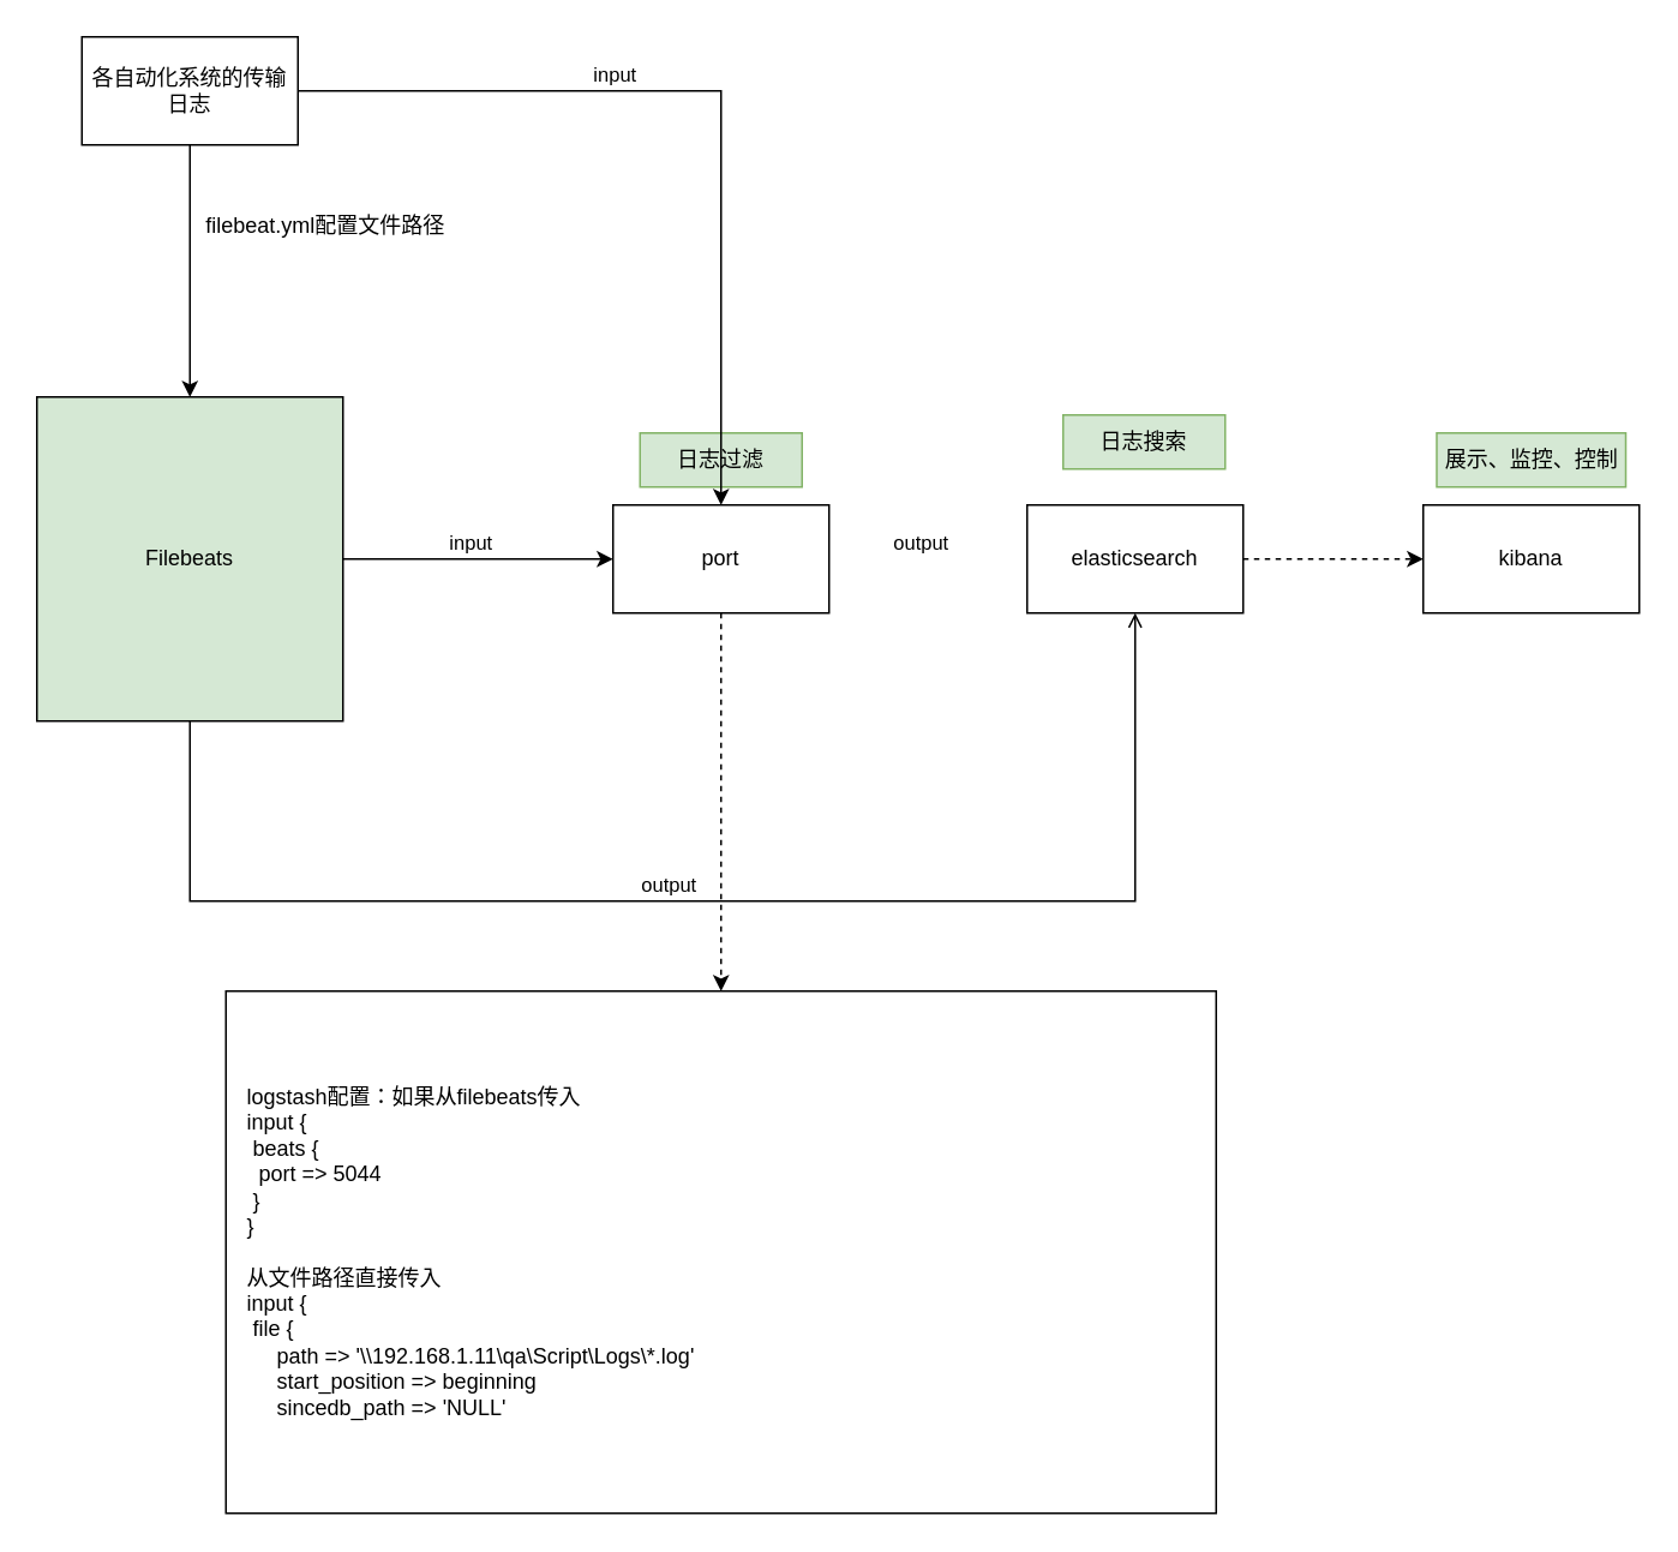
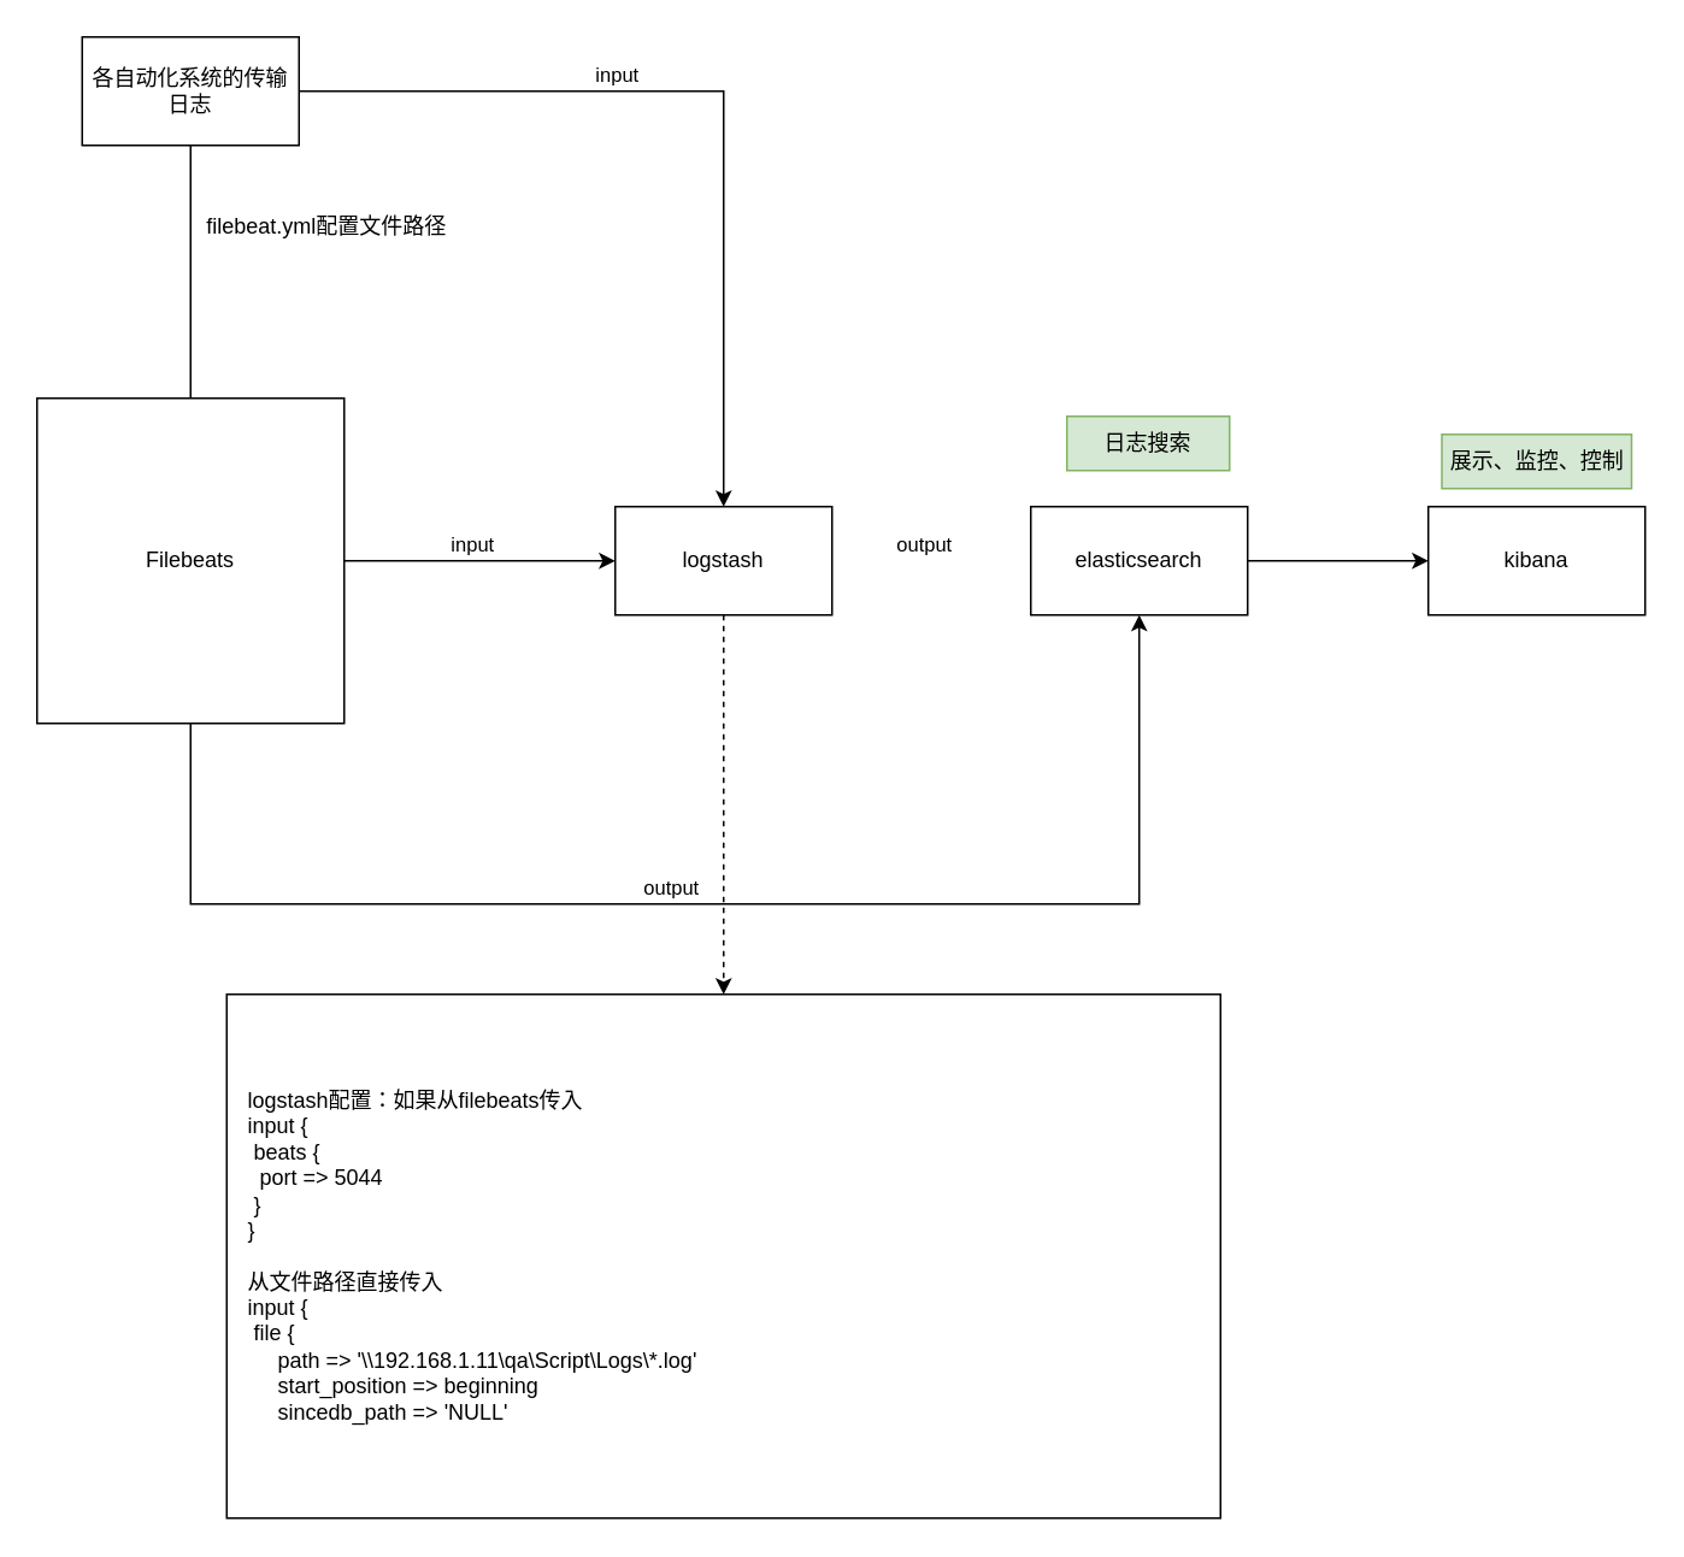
- <mxCell id="13" value="" style="endArrow=classic;html=1;rounded=0;exitX=0.5;exitY=1;exitDx=0;exitDy=0;entryX=0.5;entryY=0;entryDx=0;entryDy=0;" parent="1" source="12" target="2" edge="1"><mxGeometry width="50" height="50" relative="1" as="geometry"><mxPoint x="180" y="150" as="sourcePoint" /><mxPoint x="230" y="100" as="targetPoint" /></mxGeometry></mxCell>
+ <mxCell id="13" value="" style="endArrow=none;html=1;rounded=0;exitX=0.5;exitY=1;exitDx=0;exitDy=0;entryX=0.5;entryY=0;entryDx=0;entryDy=0;" parent="1" source="12" target="2" edge="1"><mxGeometry width="50" height="50" relative="1" as="geometry"><mxPoint x="180" y="150" as="sourcePoint" /><mxPoint x="230" y="100" as="targetPoint" /></mxGeometry></mxCell>
- <mxCell id="9" value="日志过滤" style="rounded=0;whiteSpace=wrap;html=1;fillColor=#d5e8d4;strokeColor=#82b366;" parent="1" vertex="1"><mxGeometry x="355" y="240" width="90" height="30" as="geometry" /></mxCell>
- <mxCell id="2" value="Filebeats" style="rounded=0;whiteSpace=wrap;html=1;fillColor=#d5e8d4;" parent="1" vertex="1"><mxGeometry x="20" y="220" width="170" height="180" as="geometry" /></mxCell>
+ <mxCell id="2" value="Filebeats" style="rounded=0;whiteSpace=wrap;html=1;" parent="1" vertex="1"><mxGeometry x="20" y="220" width="170" height="180" as="geometry" /></mxCell>
- <mxCell id="3" value="port" style="rounded=0;whiteSpace=wrap;html=1;" parent="1" vertex="1"><mxGeometry x="340" y="280" width="120" height="60" as="geometry" /></mxCell>
+ <mxCell id="3" value="logstash" style="rounded=0;whiteSpace=wrap;html=1;" parent="1" vertex="1"><mxGeometry x="340" y="280" width="120" height="60" as="geometry" /></mxCell>
- <mxCell id="8" value="" style="endArrow=classic;html=1;rounded=0;exitX=1;exitY=0.5;exitDx=0;exitDy=0;entryX=0;entryY=0.5;entryDx=0;entryDy=0;dashed=1;" parent="1" source="4" target="5" edge="1"><mxGeometry width="50" height="50" relative="1" as="geometry"><mxPoint x="740" y="430" as="sourcePoint" /><mxPoint x="790" y="380" as="targetPoint" /></mxGeometry></mxCell>
+ <mxCell id="8" value="" style="endArrow=classic;html=1;rounded=0;exitX=1;exitY=0.5;exitDx=0;exitDy=0;entryX=0;entryY=0.5;entryDx=0;entryDy=0;" parent="1" source="4" target="5" edge="1"><mxGeometry width="50" height="50" relative="1" as="geometry"><mxPoint x="740" y="430" as="sourcePoint" /><mxPoint x="790" y="380" as="targetPoint" /></mxGeometry></mxCell>
- <mxCell id="16" value="" style="endArrow=open;html=1;rounded=0;exitX=0.5;exitY=1;exitDx=0;exitDy=0;entryX=0.5;entryY=1;entryDx=0;entryDy=0;" parent="1" source="2" target="4" edge="1"><mxGeometry width="50" height="50" relative="1" as="geometry"><mxPoint x="190" y="550" as="sourcePoint" /><mxPoint x="240" y="500" as="targetPoint" /><Array as="points"><mxPoint x="105" y="500" /><mxPoint x="630" y="500" /></Array></mxGeometry></mxCell>
+ <mxCell id="16" value="" style="endArrow=classic;html=1;rounded=0;exitX=0.5;exitY=1;exitDx=0;exitDy=0;entryX=0.5;entryY=1;entryDx=0;entryDy=0;" parent="1" source="2" target="4" edge="1"><mxGeometry width="50" height="50" relative="1" as="geometry"><mxPoint x="190" y="550" as="sourcePoint" /><mxPoint x="240" y="500" as="targetPoint" /><Array as="points"><mxPoint x="105" y="500" /><mxPoint x="630" y="500" /></Array></mxGeometry></mxCell>
